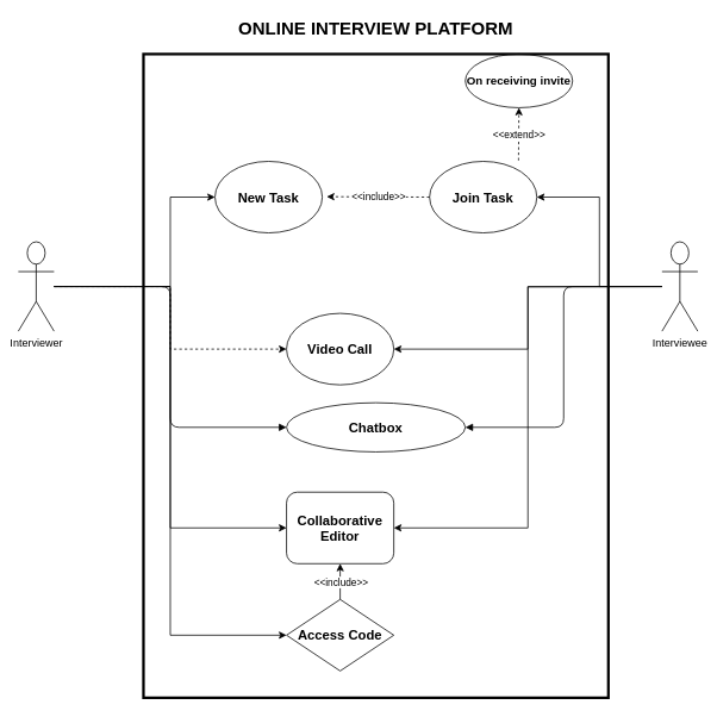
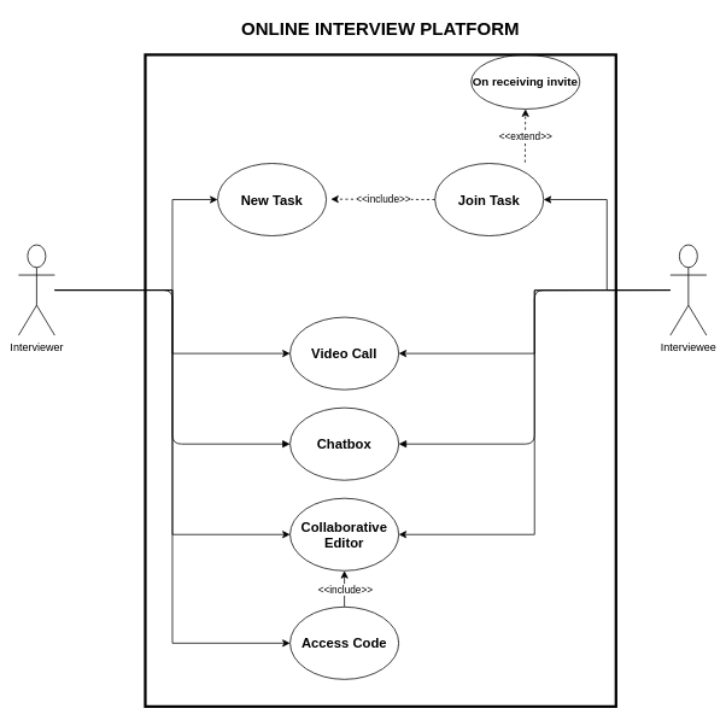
- <mxCell id="3" style="edgeStyle=orthogonalEdgeStyle;rounded=0;orthogonalLoop=1;jettySize=auto;html=1;entryX=0;entryY=0.5;entryDx=0;entryDy=0;dashed=1;" parent="1" source="7" target="15" edge="1"><mxGeometry relative="1" as="geometry" /></mxCell>
+ <mxCell id="3" style="edgeStyle=orthogonalEdgeStyle;rounded=0;orthogonalLoop=1;jettySize=auto;html=1;entryX=0;entryY=0.5;entryDx=0;entryDy=0;" parent="1" source="7" target="15" edge="1"><mxGeometry relative="1" as="geometry" /></mxCell>
- <mxCell id="20" value="&lt;b&gt;&lt;font style=&quot;font-size: 15px&quot;&gt;Chatbox&lt;/font&gt;&lt;/b&gt;" style="ellipse;whiteSpace=wrap;html=1;" parent="1" vertex="1"><mxGeometry x="320" y="450" width="200" height="55" as="geometry" /></mxCell>
+ <mxCell id="20" value="&lt;b&gt;&lt;font style=&quot;font-size: 15px&quot;&gt;Chatbox&lt;/font&gt;&lt;/b&gt;" style="ellipse;whiteSpace=wrap;html=1;" parent="1" vertex="1"><mxGeometry x="320" y="450" width="120" height="80" as="geometry" /></mxCell>
- <mxCell id="16" value="&lt;b&gt;&lt;font style=&quot;font-size: 15px&quot;&gt;Collaborative Editor&lt;/font&gt;&lt;/b&gt;" style="whiteSpace=wrap;html=1;rounded=1;" parent="1" vertex="1"><mxGeometry x="320" y="550" width="120" height="80" as="geometry" /></mxCell>
+ <mxCell id="16" value="&lt;b&gt;&lt;font style=&quot;font-size: 15px&quot;&gt;Collaborative Editor&lt;/font&gt;&lt;/b&gt;" style="ellipse;whiteSpace=wrap;html=1;" parent="1" vertex="1"><mxGeometry x="320" y="550" width="120" height="80" as="geometry" /></mxCell>
- <mxCell id="17" value="&lt;b&gt;&lt;font style=&quot;font-size: 15px&quot;&gt;Access Code&lt;/font&gt;&lt;/b&gt;" style="rhombus;whiteSpace=wrap;html=1;" parent="1" vertex="1"><mxGeometry x="320" y="670" width="120" height="80" as="geometry" /></mxCell>
+ <mxCell id="17" value="&lt;b&gt;&lt;font style=&quot;font-size: 15px&quot;&gt;Access Code&lt;/font&gt;&lt;/b&gt;" style="ellipse;whiteSpace=wrap;html=1;" parent="1" vertex="1"><mxGeometry x="320" y="670" width="120" height="80" as="geometry" /></mxCell>
